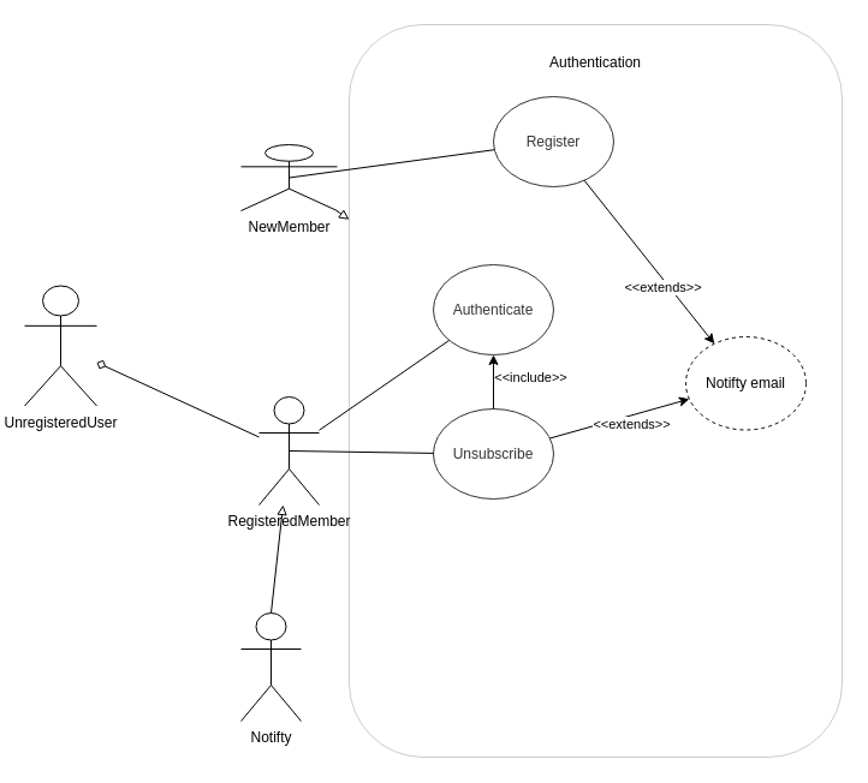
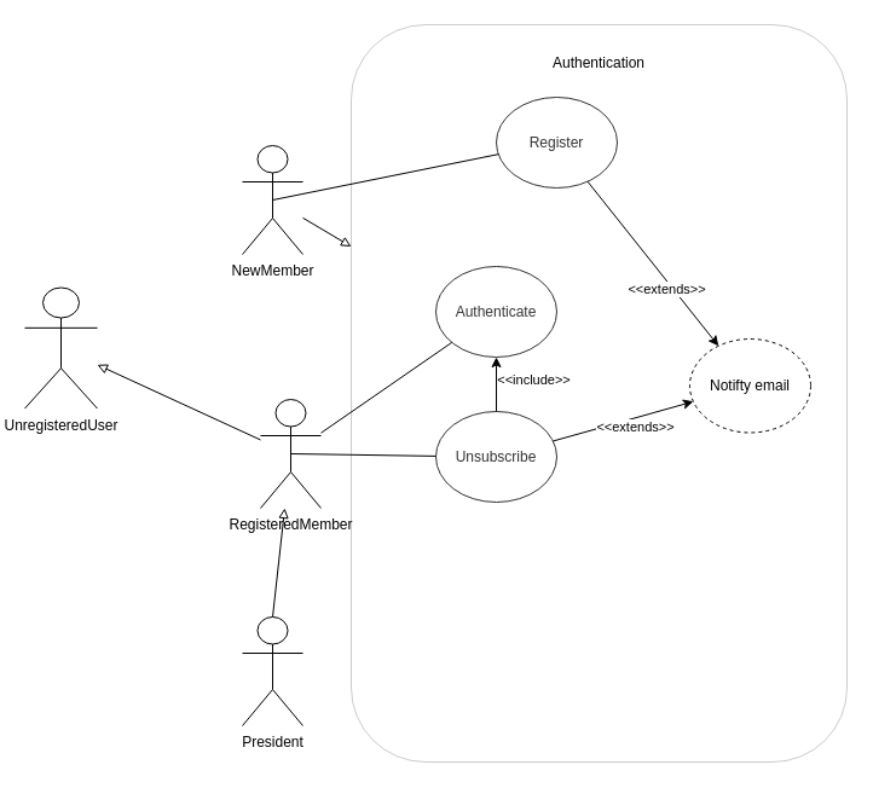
- <mxCell id="3" value="NewMember" style="shape=umlActor;verticalLabelPosition=bottom;verticalAlign=top;html=1;outlineConnect=0;" parent="1" vertex="1"><mxGeometry x="200" y="120" width="80" height="55" as="geometry" /></mxCell>
+ <mxCell id="3" value="NewMember" style="shape=umlActor;verticalLabelPosition=bottom;verticalAlign=top;html=1;outlineConnect=0;" parent="1" vertex="1"><mxGeometry x="200" y="120" width="50" height="90" as="geometry" /></mxCell>
- <mxCell id="5" value="" style="endArrow=diamond;html=1;rounded=0;strokeColor=default;flowAnimation=0;shadow=0;endFill=0;curved=0;targetPerimeterSpacing=0;sourcePerimeterSpacing=0;" parent="1" source="4" target="2" edge="1"><mxGeometry width="50" height="50" relative="1" as="geometry"><mxPoint x="240" y="410" as="sourcePoint" /><mxPoint x="290" y="360" as="targetPoint" /></mxGeometry></mxCell>
+ <mxCell id="5" value="" style="endArrow=block;html=1;rounded=0;strokeColor=default;flowAnimation=0;shadow=0;endFill=0;curved=0;targetPerimeterSpacing=0;sourcePerimeterSpacing=0;" parent="1" source="4" target="2" edge="1"><mxGeometry width="50" height="50" relative="1" as="geometry"><mxPoint x="240" y="410" as="sourcePoint" /><mxPoint x="290" y="360" as="targetPoint" /></mxGeometry></mxCell>
- <mxCell id="22" value="Notifty" style="shape=umlActor;verticalLabelPosition=bottom;verticalAlign=top;html=1;outlineConnect=0;" parent="1" vertex="1"><mxGeometry x="200" y="510" width="50" height="90" as="geometry" /></mxCell>
+ <mxCell id="22" value="President" style="shape=umlActor;verticalLabelPosition=bottom;verticalAlign=top;html=1;outlineConnect=0;" parent="1" vertex="1"><mxGeometry x="200" y="510" width="50" height="90" as="geometry" /></mxCell>
